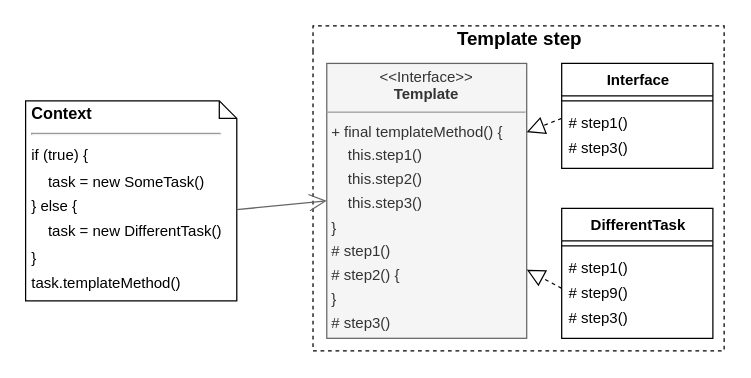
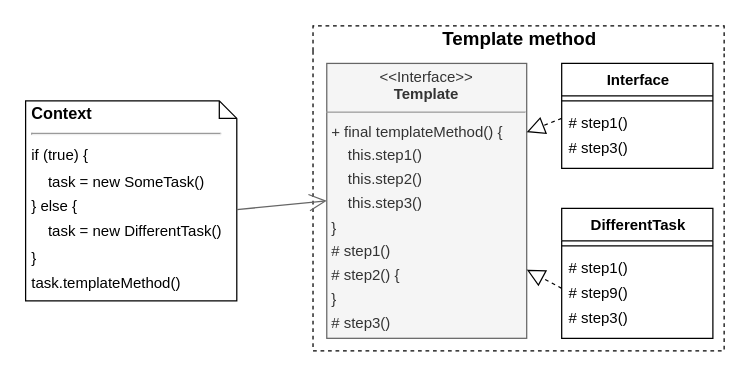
- <mxCell id="2" value="Template step" style="swimlane;html=1;horizontal=1;startSize=20;fillColor=none;strokeColor=#000000;rounded=0;comic=0;fontSize=15;dashed=1;swimlaneLine=0;shadow=0;glass=0;perimeterSpacing=0;labelBackgroundColor=none;collapsible=0;" vertex="1" parent="1"><mxGeometry x="250" y="20" width="329" height="260" as="geometry"><mxRectangle x="110" y="60" width="100" height="20" as="alternateBounds" /></mxGeometry></mxCell>
+ <mxCell id="2" value="Template method" style="swimlane;html=1;horizontal=1;startSize=20;fillColor=none;strokeColor=#000000;rounded=0;comic=0;fontSize=15;dashed=1;swimlaneLine=0;shadow=0;glass=0;perimeterSpacing=0;labelBackgroundColor=none;collapsible=0;" vertex="1" parent="1"><mxGeometry x="250" y="20" width="329" height="260" as="geometry"><mxRectangle x="110" y="60" width="100" height="20" as="alternateBounds" /></mxGeometry></mxCell>
